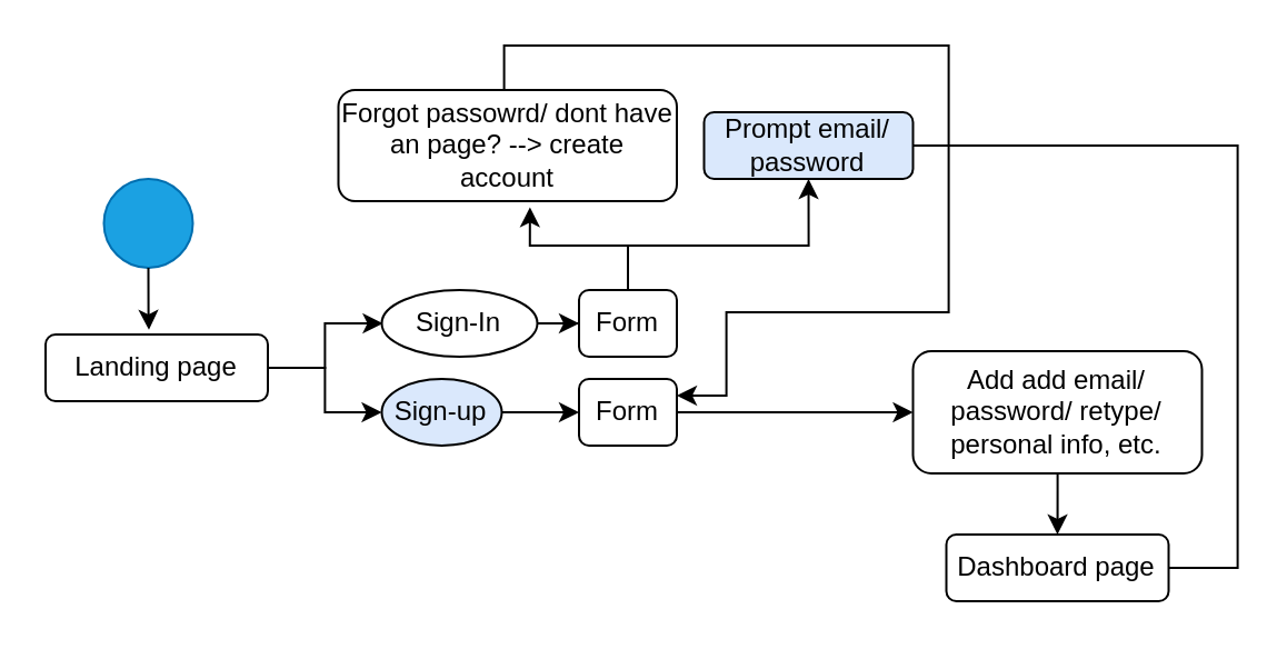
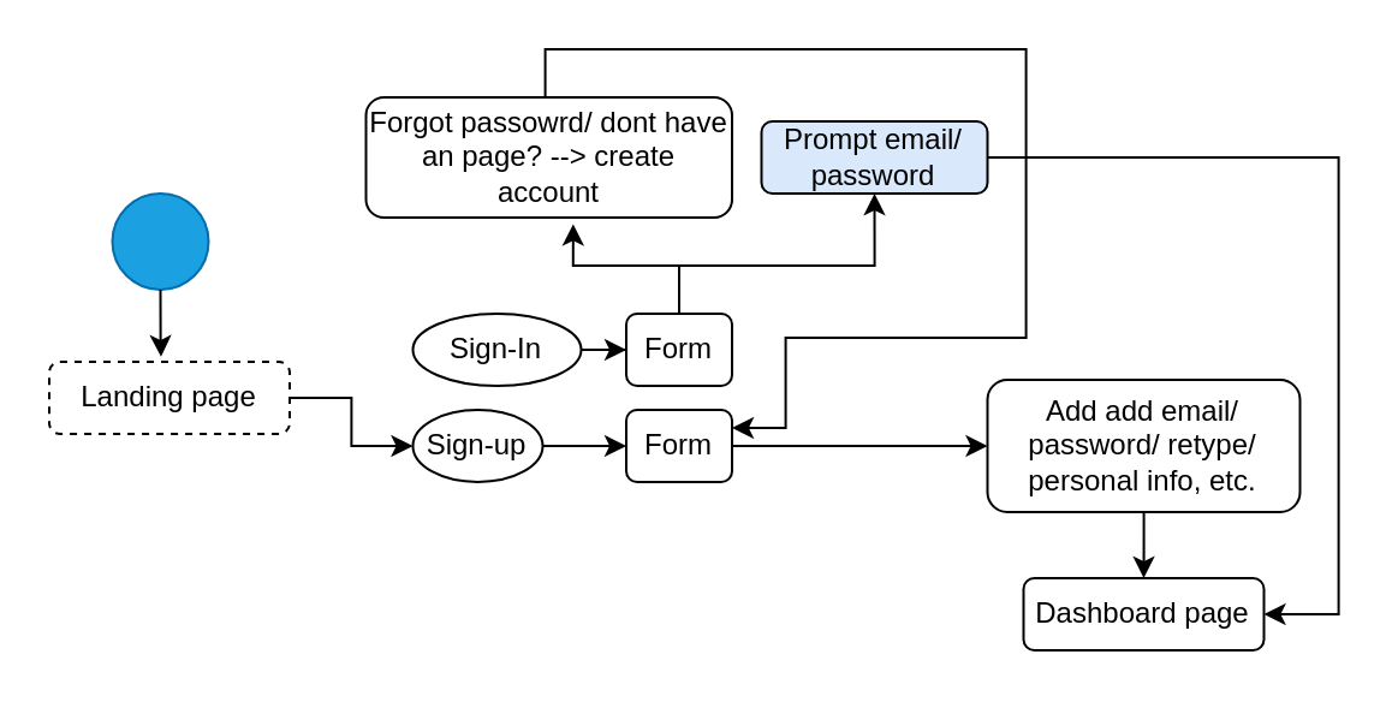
- <mxCell id="10" style="edgeStyle=orthogonalEdgeStyle;rounded=0;orthogonalLoop=1;jettySize=auto;html=1;entryX=0.007;entryY=0.5;entryDx=0;entryDy=0;entryPerimeter=0;" edge="1" parent="1" source="4" target="7"><mxGeometry relative="1" as="geometry" /></mxCell>
- <mxCell id="4" value="Landing page" style="rounded=1;whiteSpace=wrap;html=1;" vertex="1" parent="1"><mxGeometry x="20" y="150" width="100" height="30" as="geometry" /></mxCell>
+ <mxCell id="4" value="Landing page" style="rounded=1;whiteSpace=wrap;html=1;dashed=1;" vertex="1" parent="1"><mxGeometry x="20" y="150" width="100" height="30" as="geometry" /></mxCell>
- <mxCell id="9" value="Sign-up" style="ellipse;whiteSpace=wrap;html=1;fillColor=#dae8fc;" vertex="1" parent="1"><mxGeometry x="171.25" y="170" width="54" height="30" as="geometry" /></mxCell>
+ <mxCell id="9" value="Sign-up" style="ellipse;whiteSpace=wrap;html=1;" vertex="1" parent="1"><mxGeometry x="171.25" y="170" width="54" height="30" as="geometry" /></mxCell>
- <mxCell id="17" style="edgeStyle=orthogonalEdgeStyle;rounded=0;orthogonalLoop=1;jettySize=auto;html=1;entryX=1;entryY=0.5;entryDx=0;entryDy=0;endArrow=none;" edge="1" parent="1" source="18" target="22"><mxGeometry relative="1" as="geometry"><Array as="points"><mxPoint x="556.25" y="65" /><mxPoint x="556.25" y="255" /></Array></mxGeometry></mxCell>
+ <mxCell id="17" style="edgeStyle=orthogonalEdgeStyle;rounded=0;orthogonalLoop=1;jettySize=auto;html=1;entryX=1;entryY=0.5;entryDx=0;entryDy=0;" edge="1" parent="1" source="18" target="22"><mxGeometry relative="1" as="geometry"><Array as="points"><mxPoint x="556.25" y="65" /><mxPoint x="556.25" y="255" /></Array></mxGeometry></mxCell>
